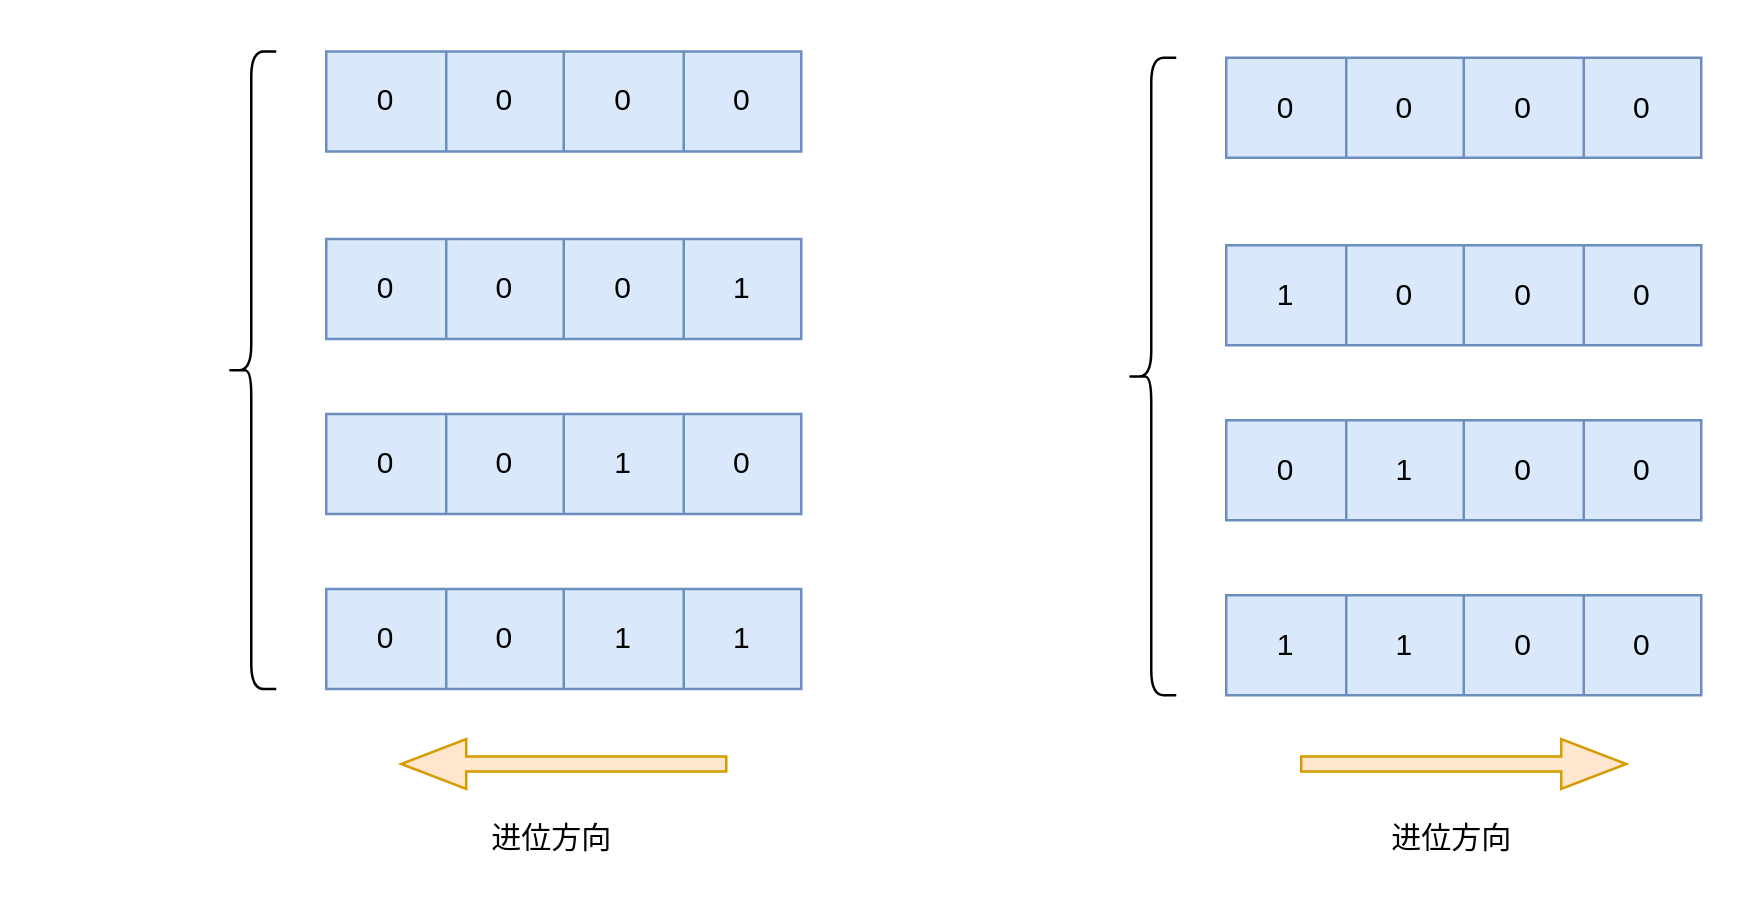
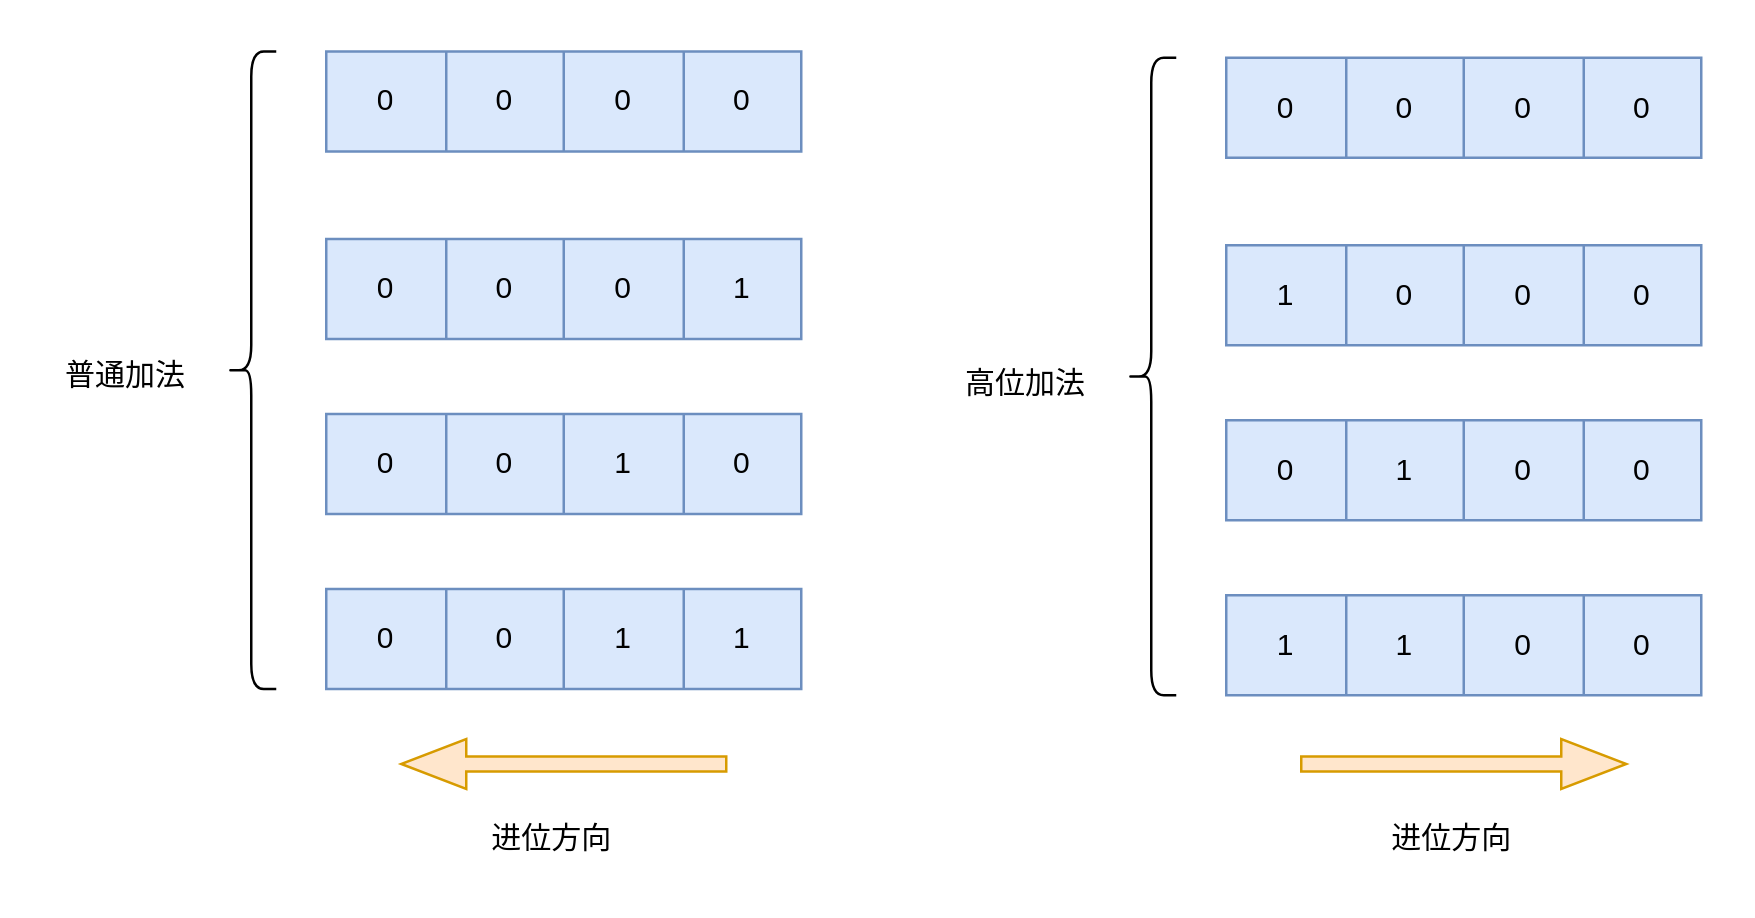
+ <mxCell id="2" value="普通加法" style="text;html=1;strokeColor=none;fillColor=none;align=center;verticalAlign=middle;whiteSpace=wrap;rounded=0;" vertex="1" parent="1"><mxGeometry x="20" y="135" width="60" height="30" as="geometry" /></mxCell>
+ <mxCell id="28" value="高位加法" style="text;html=1;strokeColor=none;fillColor=none;align=center;verticalAlign=middle;whiteSpace=wrap;rounded=0;" vertex="1" parent="1"><mxGeometry x="380" y="137.5" width="60" height="30" as="geometry" /></mxCell>
